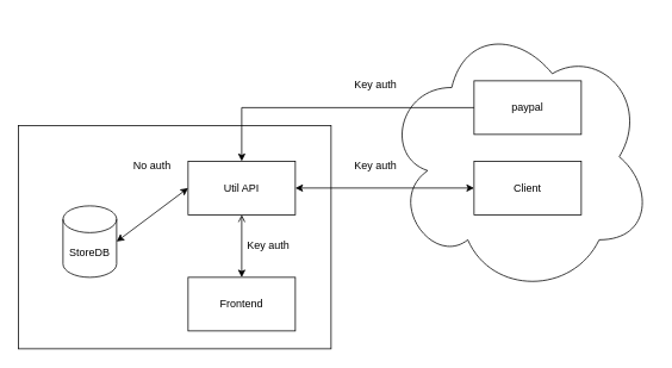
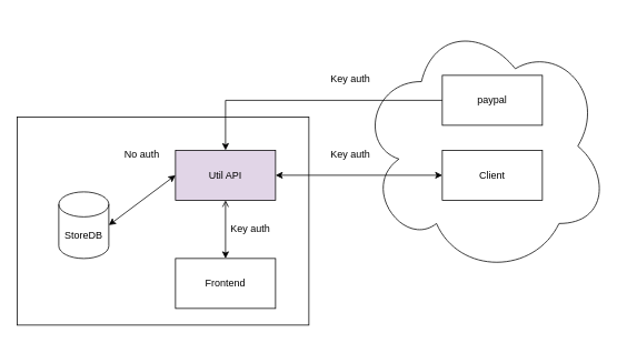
- <mxCell id="4" value="Util API" style="rounded=0;whiteSpace=wrap;html=1;" vertex="1" parent="1"><mxGeometry x="210" y="180" width="120" height="60" as="geometry" /></mxCell>
+ <mxCell id="4" value="Util API" style="rounded=0;whiteSpace=wrap;html=1;fillColor=#e1d5e7;" vertex="1" parent="1"><mxGeometry x="210" y="180" width="120" height="60" as="geometry" /></mxCell>
